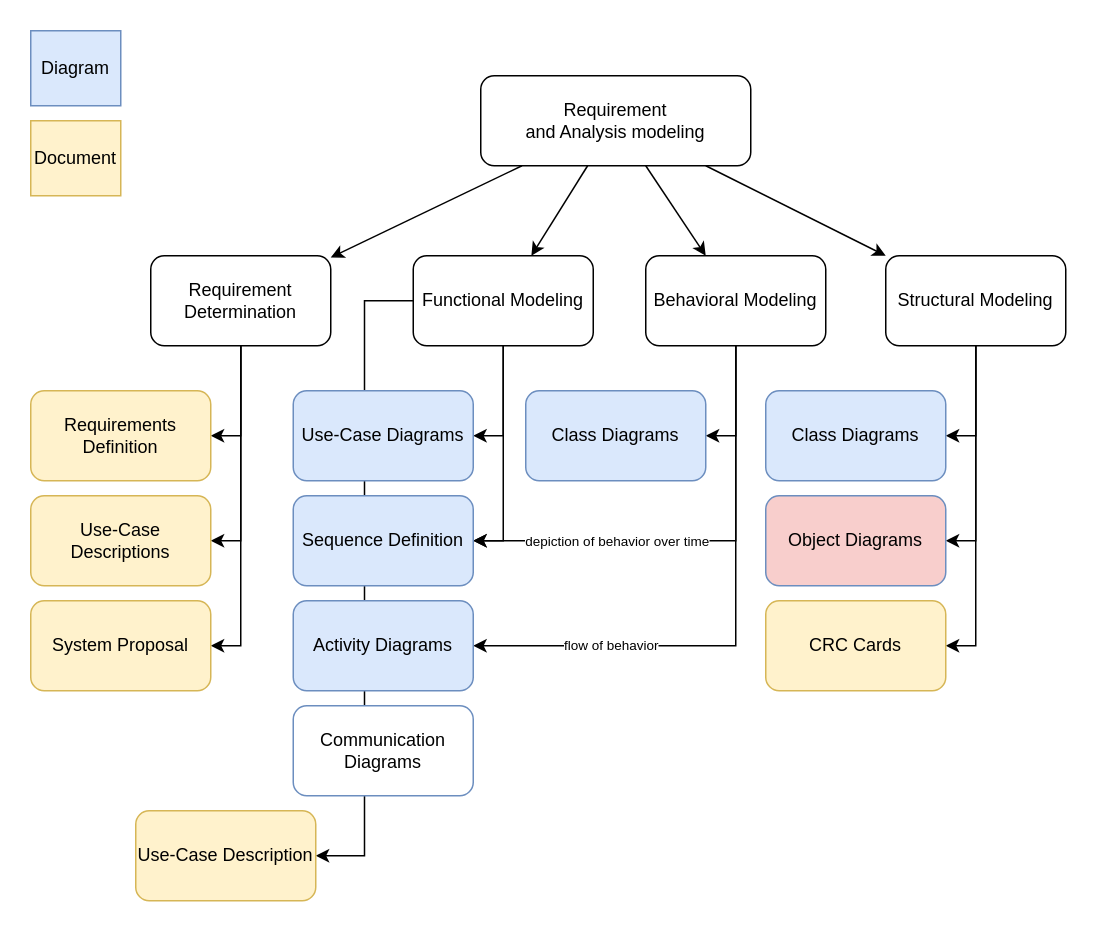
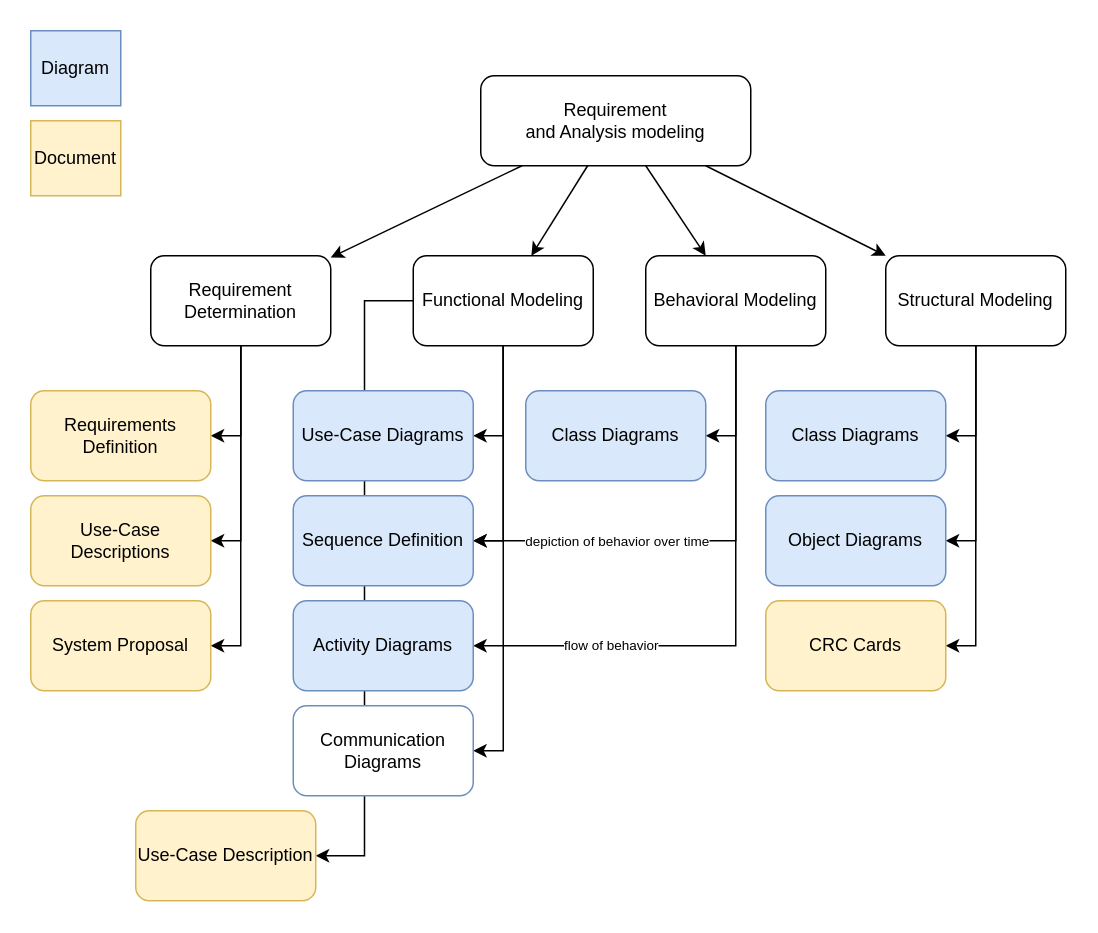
- <mxCell id="36" value="Object Diagrams" style="rounded=1;whiteSpace=wrap;html=1;fillColor=#f8cecc;strokeColor=#6c8ebf;" parent="1" vertex="1"><mxGeometry x="510" y="330" width="120" height="60" as="geometry" /></mxCell>
+ <mxCell id="36" value="Object Diagrams" style="rounded=1;whiteSpace=wrap;html=1;fillColor=#dae8fc;strokeColor=#6c8ebf;" parent="1" vertex="1"><mxGeometry x="510" y="330" width="120" height="60" as="geometry" /></mxCell>
+ <mxCell id="15" style="edgeStyle=orthogonalEdgeStyle;rounded=0;orthogonalLoop=1;jettySize=auto;html=1;entryX=1;entryY=0.5;entryDx=0;entryDy=0;" parent="1" source="17" target="34" edge="1"><mxGeometry relative="1" as="geometry" /></mxCell>
